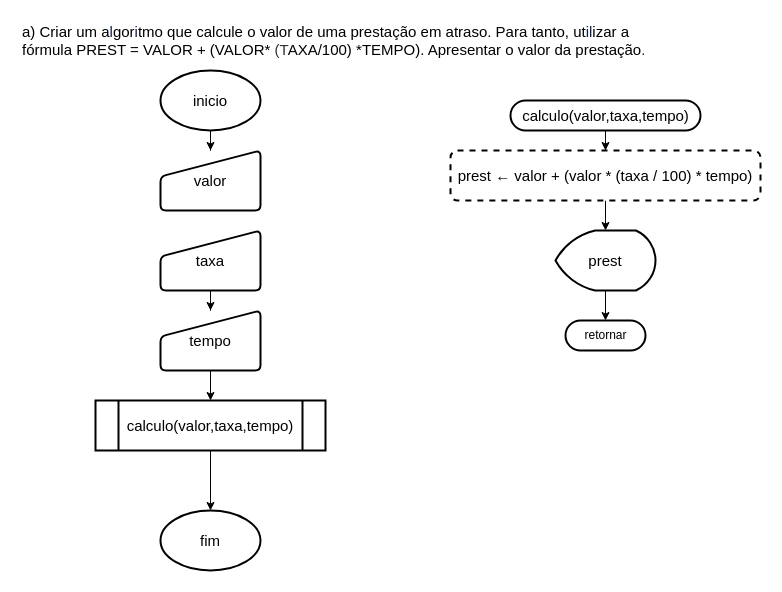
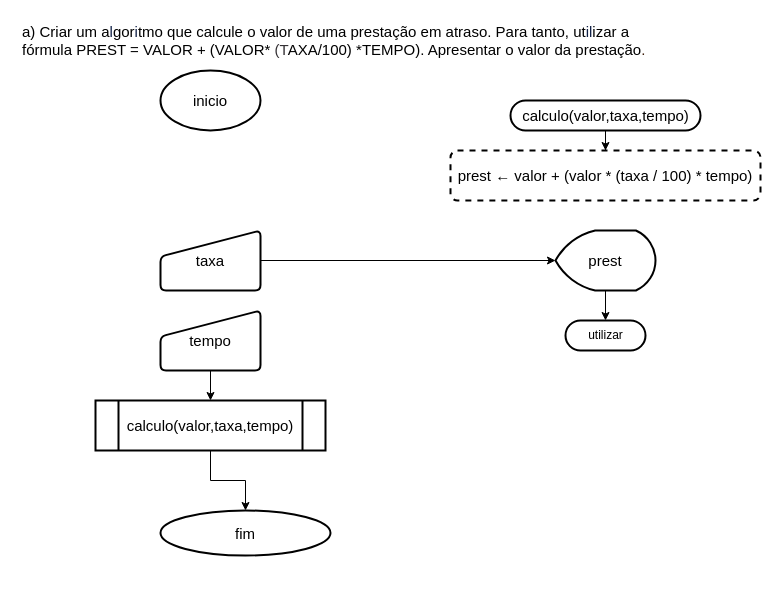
- <mxCell id="7" value="" style="edgeStyle=orthogonalEdgeStyle;rounded=0;orthogonalLoop=1;jettySize=auto;html=1;fontSize=15;" parent="1" source="8" target="10" edge="1"><mxGeometry relative="1" as="geometry" /></mxCell>
- <mxCell id="10" value="valor" style="html=1;strokeWidth=2;shape=manualInput;whiteSpace=wrap;rounded=1;size=26;arcSize=11;fontSize=15;" parent="1" vertex="1"><mxGeometry x="160" y="150" width="100" height="60" as="geometry" /></mxCell>
- <mxCell id="3" value="" style="edgeStyle=orthogonalEdgeStyle;rounded=0;orthogonalLoop=1;jettySize=auto;html=1;fontSize=15;" parent="1" source="4" target="6" edge="1"><mxGeometry relative="1" as="geometry" /></mxCell>
- <mxCell id="11" value="" style="edgeStyle=orthogonalEdgeStyle;rounded=0;orthogonalLoop=1;jettySize=auto;html=1;fontSize=15;" parent="1" source="12" target="14" edge="1"><mxGeometry relative="1" as="geometry" /></mxCell>
+ <mxCell id="11" value="" style="edgeStyle=orthogonalEdgeStyle;rounded=0;orthogonalLoop=1;jettySize=auto;html=1;fontSize=15;" parent="1" source="12" target="6" edge="1"><mxGeometry relative="1" as="geometry" /></mxCell>
- <mxCell id="19" value="retornar" style="html=1;dashed=0;whitespace=wrap;shape=mxgraph.dfd.start;fontFamily=Helvetica;fontSize=12;fontColor=default;strokeColor=default;strokeWidth=2;fillColor=default;" parent="1" vertex="1"><mxGeometry x="565" y="320" width="80" height="30" as="geometry" /></mxCell>
+ <mxCell id="19" value="utilizar" style="html=1;dashed=0;whitespace=wrap;shape=mxgraph.dfd.start;fontFamily=Helvetica;fontSize=12;fontColor=default;strokeColor=default;strokeWidth=2;fillColor=default;" parent="1" vertex="1"><mxGeometry x="565" y="320" width="80" height="30" as="geometry" /></mxCell>
- <mxCell id="9" value="fim" style="strokeWidth=2;html=1;shape=mxgraph.flowchart.start_1;whiteSpace=wrap;fontSize=15;" parent="1" vertex="1"><mxGeometry x="160" y="510" width="100" height="60" as="geometry" /></mxCell>
+ <mxCell id="9" value="fim" style="strokeWidth=2;html=1;shape=mxgraph.flowchart.start_1;whiteSpace=wrap;fontSize=15;" parent="1" vertex="1"><mxGeometry x="160" y="510" width="170" height="45" as="geometry" /></mxCell>
